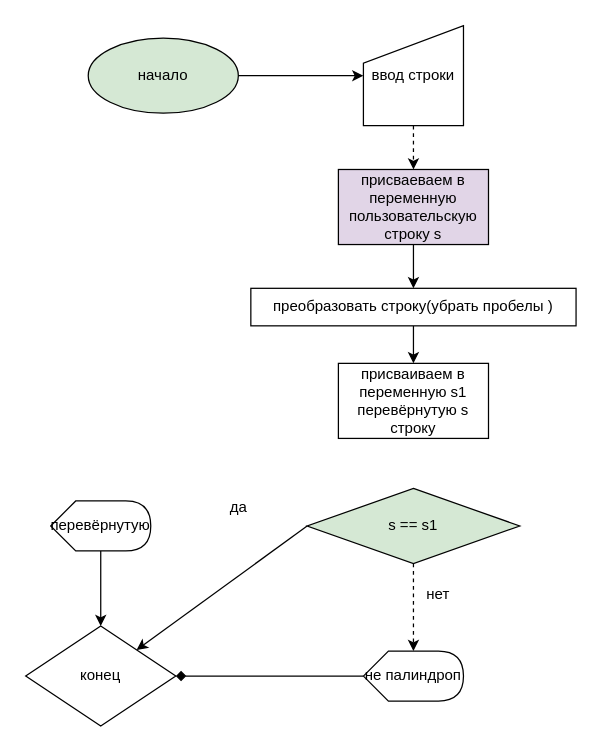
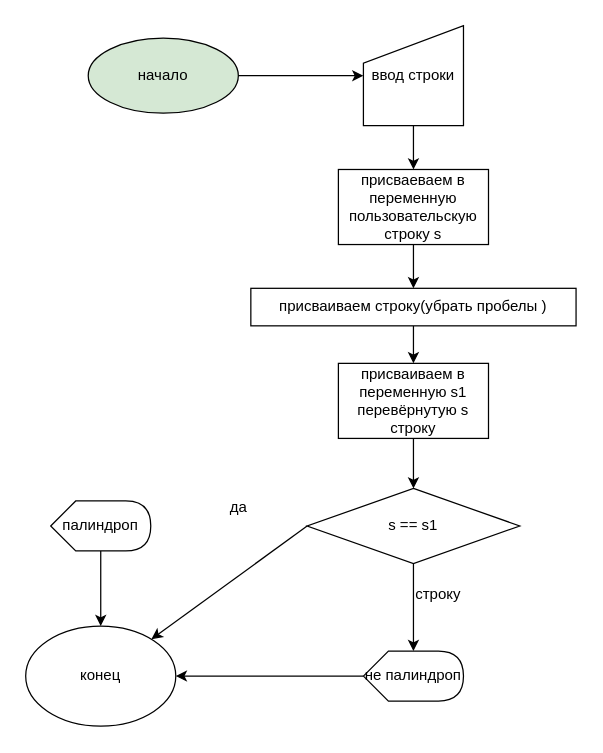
- <mxCell id="13" style="edgeStyle=none;html=1;entryX=0.5;entryY=0;entryDx=0;entryDy=0;dashed=1;" edge="1" parent="1" source="14" target="16"><mxGeometry relative="1" as="geometry" /></mxCell>
+ <mxCell id="13" style="edgeStyle=none;html=1;entryX=0.5;entryY=0;entryDx=0;entryDy=0;" edge="1" parent="1" source="14" target="16"><mxGeometry relative="1" as="geometry" /></mxCell>
- <mxCell id="16" value="присваеваем в переменную пользовательскую строку s" style="rounded=0;whiteSpace=wrap;html=1;fillColor=#e1d5e7;" vertex="1" parent="1"><mxGeometry x="270" y="135" width="120" height="60" as="geometry" /></mxCell>
+ <mxCell id="16" value="присваеваем в переменную пользовательскую строку s" style="rounded=0;whiteSpace=wrap;html=1;" vertex="1" parent="1"><mxGeometry x="270" y="135" width="120" height="60" as="geometry" /></mxCell>
- <mxCell id="5" value="преобразовать строку(убрать пробелы )" style="rounded=0;whiteSpace=wrap;html=1;" vertex="1" parent="1"><mxGeometry x="200" y="230" width="260" height="30" as="geometry" /></mxCell>
+ <mxCell id="5" value="присваиваем строку(убрать пробелы )" style="rounded=0;whiteSpace=wrap;html=1;" vertex="1" parent="1"><mxGeometry x="200" y="230" width="260" height="30" as="geometry" /></mxCell>
+ <mxCell id="18" style="edgeStyle=none;html=1;entryX=0.5;entryY=0;entryDx=0;entryDy=0;" edge="1" parent="1" source="19" target="6"><mxGeometry relative="1" as="geometry" /></mxCell>
- <mxCell id="20" value="перевёрнутую" style="shape=display;whiteSpace=wrap;html=1;" vertex="1" parent="1"><mxGeometry x="40" y="400" width="80" height="40" as="geometry" /></mxCell>
+ <mxCell id="20" value="палиндроп" style="shape=display;whiteSpace=wrap;html=1;" vertex="1" parent="1"><mxGeometry x="40" y="400" width="80" height="40" as="geometry" /></mxCell>
- <mxCell id="6" value="s == s1" style="rhombus;whiteSpace=wrap;html=1;fillColor=#d5e8d4;" vertex="1" parent="1"><mxGeometry x="245" y="390" width="170" height="60" as="geometry" /></mxCell>
+ <mxCell id="6" value="s == s1" style="rhombus;whiteSpace=wrap;html=1;" vertex="1" parent="1"><mxGeometry x="245" y="390" width="170" height="60" as="geometry" /></mxCell>
- <mxCell id="17" value="нет" style="text;html=1;strokeColor=none;fillColor=none;align=center;verticalAlign=middle;whiteSpace=wrap;rounded=0;" vertex="1" parent="1"><mxGeometry x="320" y="460" width="60" height="30" as="geometry" /></mxCell>
+ <mxCell id="17" value="строку" style="text;html=1;strokeColor=none;fillColor=none;align=center;verticalAlign=middle;whiteSpace=wrap;rounded=0;" vertex="1" parent="1"><mxGeometry x="320" y="460" width="60" height="30" as="geometry" /></mxCell>
- <mxCell id="10" value="" style="endArrow=classic;html=1;exitX=0.5;exitY=1;exitDx=0;exitDy=0;entryX=0;entryY=0;entryDx=40;entryDy=0;entryPerimeter=0;dashed=1;" edge="1" parent="1" source="6" target="21"><mxGeometry width="50" height="50" relative="1" as="geometry"><mxPoint x="330" y="310" as="sourcePoint" /><mxPoint x="330" y="510" as="targetPoint" /></mxGeometry></mxCell>
+ <mxCell id="10" value="" style="endArrow=classic;html=1;exitX=0.5;exitY=1;exitDx=0;exitDy=0;entryX=0;entryY=0;entryDx=40;entryDy=0;entryPerimeter=0;" edge="1" parent="1" source="6" target="21"><mxGeometry width="50" height="50" relative="1" as="geometry"><mxPoint x="330" y="310" as="sourcePoint" /><mxPoint x="330" y="510" as="targetPoint" /></mxGeometry></mxCell>
- <mxCell id="9" value="конец" style="rhombus;whiteSpace=wrap;html=1;" vertex="1" parent="1"><mxGeometry x="20" y="500" width="120" height="80" as="geometry" /></mxCell>
+ <mxCell id="9" value="конец" style="ellipse;whiteSpace=wrap;html=1;" vertex="1" parent="1"><mxGeometry x="20" y="500" width="120" height="80" as="geometry" /></mxCell>
- <mxCell id="11" value="" style="endArrow=diamond;html=1;exitX=0;exitY=0.5;exitDx=0;exitDy=0;entryX=1;entryY=0.5;entryDx=0;entryDy=0;exitPerimeter=0;" edge="1" parent="1" source="21" target="9"><mxGeometry width="50" height="50" relative="1" as="geometry"><mxPoint x="280" y="540" as="sourcePoint" /><mxPoint x="140" y="300" as="targetPoint" /></mxGeometry></mxCell>
+ <mxCell id="11" value="" style="endArrow=classic;html=1;exitX=0;exitY=0.5;exitDx=0;exitDy=0;entryX=1;entryY=0.5;entryDx=0;entryDy=0;exitPerimeter=0;" edge="1" parent="1" source="21" target="9"><mxGeometry width="50" height="50" relative="1" as="geometry"><mxPoint x="280" y="540" as="sourcePoint" /><mxPoint x="140" y="300" as="targetPoint" /></mxGeometry></mxCell>
